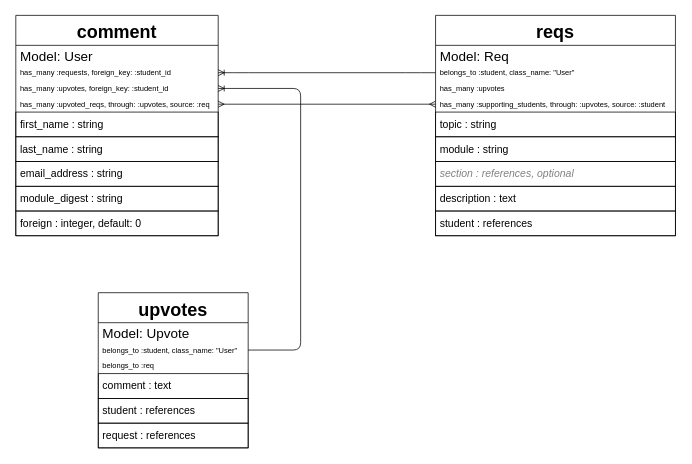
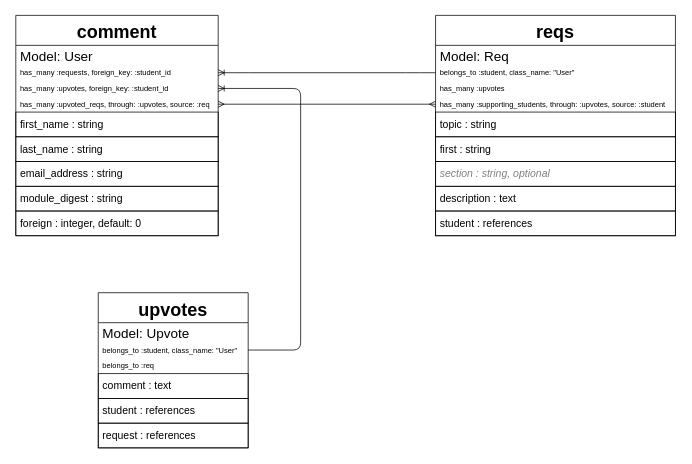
- <mxCell id="18" value="module : string" style="text;strokeColor=#000000;fillColor=none;align=left;verticalAlign=middle;spacingLeft=4;spacingRight=4;overflow=hidden;rotatable=0;points=[[0,0.5],[1,0.5]];portConstraint=eastwest;fontSize=14;spacingBottom=2;" parent="12" vertex="1"><mxGeometry y="162" width="320" height="33" as="geometry" /></mxCell>
+ <mxCell id="18" value="first : string" style="text;strokeColor=#000000;fillColor=none;align=left;verticalAlign=middle;spacingLeft=4;spacingRight=4;overflow=hidden;rotatable=0;points=[[0,0.5],[1,0.5]];portConstraint=eastwest;fontSize=14;spacingBottom=2;" parent="12" vertex="1"><mxGeometry y="162" width="320" height="33" as="geometry" /></mxCell>
- <mxCell id="19" value="section : references, optional" style="text;strokeColor=#000000;fillColor=none;align=left;verticalAlign=middle;spacingLeft=4;spacingRight=4;overflow=hidden;rotatable=0;points=[[0,0.5],[1,0.5]];portConstraint=eastwest;fontSize=14;spacingBottom=2;fontStyle=2;fontColor=#808080;" parent="12" vertex="1"><mxGeometry y="195" width="320" height="33" as="geometry" /></mxCell>
+ <mxCell id="19" value="section : string, optional" style="text;strokeColor=#000000;fillColor=none;align=left;verticalAlign=middle;spacingLeft=4;spacingRight=4;overflow=hidden;rotatable=0;points=[[0,0.5],[1,0.5]];portConstraint=eastwest;fontSize=14;spacingBottom=2;fontStyle=2;fontColor=#808080;" parent="12" vertex="1"><mxGeometry y="195" width="320" height="33" as="geometry" /></mxCell>
